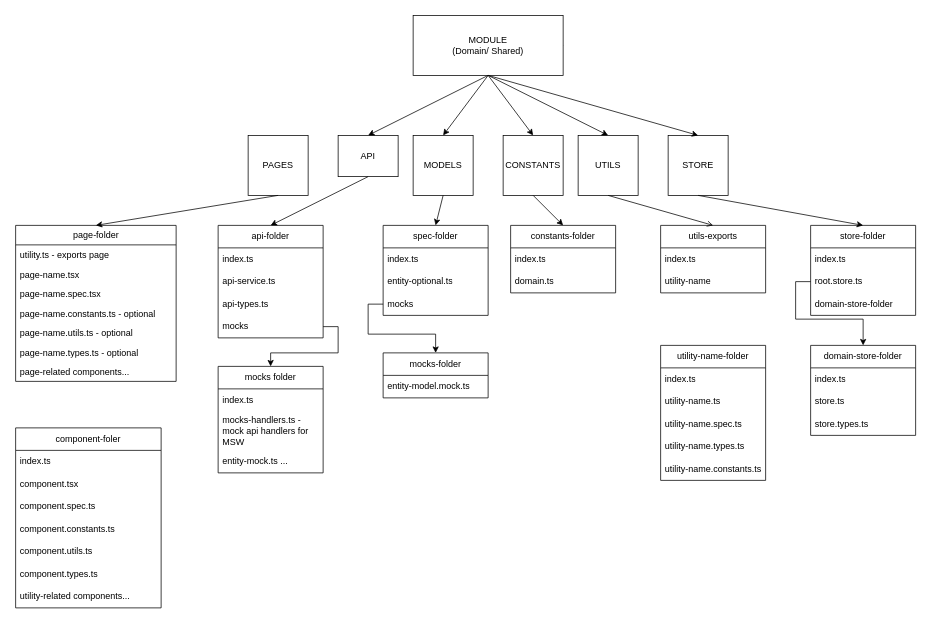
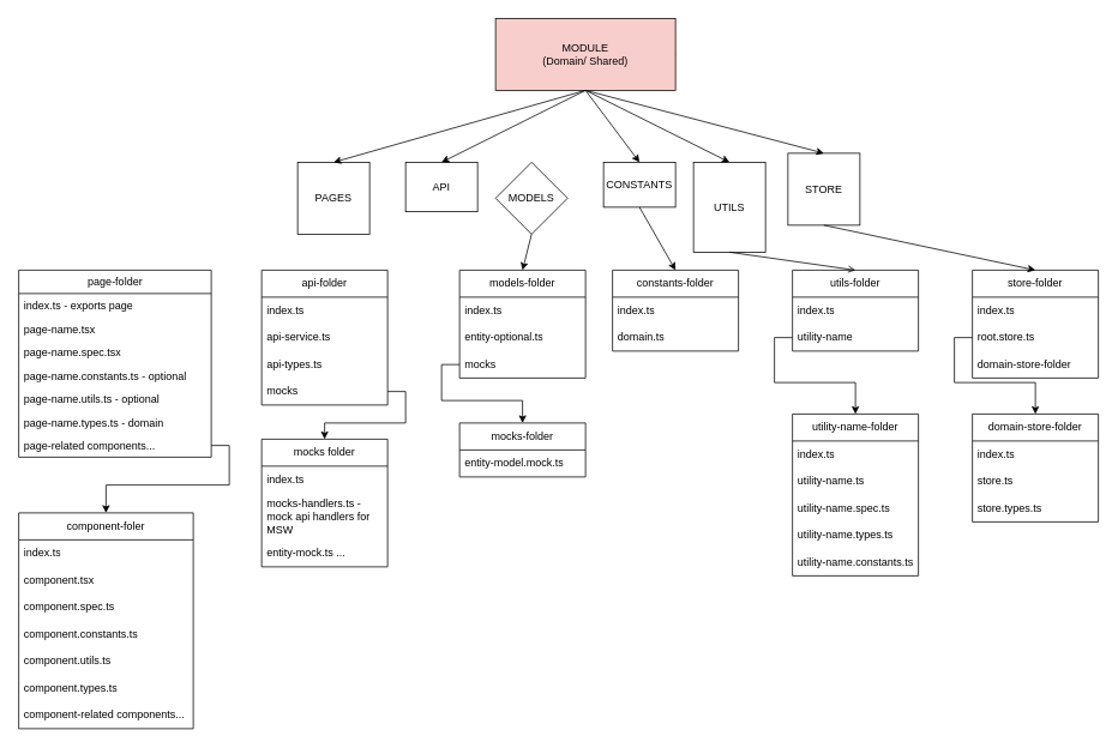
- <mxCell id="3" value="MODULE&lt;br&gt;(Domain/ Shared)" style="rounded=0;whiteSpace=wrap;html=1;" vertex="1" parent="1"><mxGeometry x="550" y="20" width="200" height="80" as="geometry" /></mxCell>
+ <mxCell id="3" value="MODULE&lt;br&gt;(Domain/ Shared)" style="rounded=0;whiteSpace=wrap;html=1;fillColor=#f8cecc;" vertex="1" parent="1"><mxGeometry x="550" y="20" width="200" height="80" as="geometry" /></mxCell>
- <mxCell id="12" value="" style="endArrow=classic;html=1;rounded=0;entryX=0.5;entryY=0;entryDx=0;entryDy=0;exitX=0.5;exitY=1;exitDx=0;exitDy=0;" edge="1" parent="1" source="3" target="6"><mxGeometry width="50" height="50" relative="1" as="geometry"><mxPoint x="350" y="100" as="sourcePoint" /><mxPoint x="480" y="90" as="targetPoint" /></mxGeometry></mxCell>
+ <mxCell id="10" value="" style="endArrow=classic;html=1;rounded=0;entryX=0.5;entryY=0;entryDx=0;entryDy=0;exitX=0.5;exitY=1;exitDx=0;exitDy=0;" edge="1" parent="1" source="3" target="4"><mxGeometry width="50" height="50" relative="1" as="geometry"><mxPoint x="310" y="160" as="sourcePoint" /><mxPoint x="360" y="110" as="targetPoint" /></mxGeometry></mxCell>
- <mxCell id="6" value="MODELS" style="whiteSpace=wrap;html=1;aspect=fixed;" vertex="1" parent="1"><mxGeometry x="550" y="180" width="80" height="80" as="geometry" /></mxCell>
+ <mxCell id="6" value="MODELS" style="rhombus;whiteSpace=wrap;html=1;aspect=fixed;" vertex="1" parent="1"><mxGeometry x="550" y="180" width="80" height="80" as="geometry" /></mxCell>
- <mxCell id="7" value="CONSTANTS" style="whiteSpace=wrap;html=1;aspect=fixed;" vertex="1" parent="1"><mxGeometry x="670" y="180" width="80" height="80" as="geometry" /></mxCell>
+ <mxCell id="7" value="CONSTANTS" style="whiteSpace=wrap;html=1;aspect=fixed;" vertex="1" parent="1"><mxGeometry x="670" y="180" width="80" height="50" as="geometry" /></mxCell>
- <mxCell id="8" value="UTILS" style="whiteSpace=wrap;html=1;aspect=fixed;" vertex="1" parent="1"><mxGeometry x="770" y="180" width="80" height="80" as="geometry" /></mxCell>
+ <mxCell id="8" value="UTILS" style="whiteSpace=wrap;html=1;aspect=fixed;" vertex="1" parent="1"><mxGeometry x="770" y="180" width="80" height="100" as="geometry" /></mxCell>
- <mxCell id="9" value="STORE" style="whiteSpace=wrap;html=1;aspect=fixed;" vertex="1" parent="1"><mxGeometry x="890" y="180" width="80" height="80" as="geometry" /></mxCell>
+ <mxCell id="9" value="STORE" style="whiteSpace=wrap;html=1;aspect=fixed;" vertex="1" parent="1"><mxGeometry x="875" y="170" width="80" height="80" as="geometry" /></mxCell>
- <mxCell id="39" value="" style="endArrow=classic;html=1;rounded=0;exitX=0.5;exitY=1;exitDx=0;exitDy=0;entryX=0.5;entryY=0;entryDx=0;entryDy=0;" edge="1" parent="1" source="5" target="34"><mxGeometry width="50" height="50" relative="1" as="geometry"><mxPoint x="650" y="550" as="sourcePoint" /><mxPoint x="570" y="460" as="targetPoint" /></mxGeometry></mxCell>
- <mxCell id="24" value="" style="endArrow=classic;html=1;rounded=0;entryX=0.5;entryY=0;entryDx=0;entryDy=0;exitX=0.5;exitY=1;exitDx=0;exitDy=0;" edge="1" parent="1" source="4" target="16"><mxGeometry width="50" height="50" relative="1" as="geometry"><mxPoint x="370" y="270" as="sourcePoint" /><mxPoint x="410" y="230" as="targetPoint" /></mxGeometry></mxCell>
- <mxCell id="45" value="spec-folder" style="swimlane;fontStyle=0;childLayout=stackLayout;horizontal=1;startSize=30;horizontalStack=0;resizeParent=1;resizeParentMax=0;resizeLast=0;collapsible=1;marginBottom=0;whiteSpace=wrap;html=1;" vertex="1" parent="1"><mxGeometry x="510" y="300" width="140" height="120" as="geometry" /></mxCell>
+ <mxCell id="45" value="models-folder" style="swimlane;fontStyle=0;childLayout=stackLayout;horizontal=1;startSize=30;horizontalStack=0;resizeParent=1;resizeParentMax=0;resizeLast=0;collapsible=1;marginBottom=0;whiteSpace=wrap;html=1;" vertex="1" parent="1"><mxGeometry x="510" y="300" width="140" height="120" as="geometry" /></mxCell>
- <mxCell id="57" value="utils-exports" style="swimlane;fontStyle=0;childLayout=stackLayout;horizontal=1;startSize=30;horizontalStack=0;resizeParent=1;resizeParentMax=0;resizeLast=0;collapsible=1;marginBottom=0;whiteSpace=wrap;html=1;" vertex="1" parent="1"><mxGeometry x="880" y="300" width="140" height="90" as="geometry" /></mxCell>
+ <mxCell id="57" value="utils-folder" style="swimlane;fontStyle=0;childLayout=stackLayout;horizontal=1;startSize=30;horizontalStack=0;resizeParent=1;resizeParentMax=0;resizeLast=0;collapsible=1;marginBottom=0;whiteSpace=wrap;html=1;" vertex="1" parent="1"><mxGeometry x="880" y="300" width="140" height="90" as="geometry" /></mxCell>
- <mxCell id="17" value="utility.ts - exports page" style="text;strokeColor=none;fillColor=none;align=left;verticalAlign=top;spacingLeft=4;spacingRight=4;overflow=hidden;rotatable=0;points=[[0,0.5],[1,0.5]];portConstraint=eastwest;whiteSpace=wrap;html=1;" vertex="1" parent="16"><mxGeometry y="26" width="214" height="26" as="geometry" /></mxCell>
+ <mxCell id="17" value="index.ts - exports page" style="text;strokeColor=none;fillColor=none;align=left;verticalAlign=top;spacingLeft=4;spacingRight=4;overflow=hidden;rotatable=0;points=[[0,0.5],[1,0.5]];portConstraint=eastwest;whiteSpace=wrap;html=1;" vertex="1" parent="16"><mxGeometry y="26" width="214" height="26" as="geometry" /></mxCell>
+ <mxCell id="66" style="edgeStyle=orthogonalEdgeStyle;rounded=0;orthogonalLoop=1;jettySize=auto;html=1;entryX=0.5;entryY=0;entryDx=0;entryDy=0;" edge="1" parent="1" source="59" target="60"><mxGeometry relative="1" as="geometry" /></mxCell>
- <mxCell id="22" value="page-name.types.ts - optional" style="text;strokeColor=none;fillColor=none;align=left;verticalAlign=top;spacingLeft=4;spacingRight=4;overflow=hidden;rotatable=0;points=[[0,0.5],[1,0.5]];portConstraint=eastwest;whiteSpace=wrap;html=1;" vertex="1" parent="16"><mxGeometry y="156" width="214" height="26" as="geometry" /></mxCell>
+ <mxCell id="22" value="page-name.types.ts - domain" style="text;strokeColor=none;fillColor=none;align=left;verticalAlign=top;spacingLeft=4;spacingRight=4;overflow=hidden;rotatable=0;points=[[0,0.5],[1,0.5]];portConstraint=eastwest;whiteSpace=wrap;html=1;" vertex="1" parent="16"><mxGeometry y="156" width="214" height="26" as="geometry" /></mxCell>
+ <mxCell id="33" style="edgeStyle=orthogonalEdgeStyle;rounded=0;orthogonalLoop=1;jettySize=auto;html=1;exitX=1;exitY=0.5;exitDx=0;exitDy=0;" edge="1" parent="1" source="23" target="25"><mxGeometry relative="1" as="geometry" /></mxCell>
- <mxCell id="32" value="utility-related components..." style="text;strokeColor=none;fillColor=none;align=left;verticalAlign=middle;spacingLeft=4;spacingRight=4;overflow=hidden;points=[[0,0.5],[1,0.5]];portConstraint=eastwest;rotatable=0;whiteSpace=wrap;html=1;" vertex="1" parent="25"><mxGeometry y="210" width="194" height="30" as="geometry" /></mxCell>
+ <mxCell id="32" value="component-related components..." style="text;strokeColor=none;fillColor=none;align=left;verticalAlign=middle;spacingLeft=4;spacingRight=4;overflow=hidden;points=[[0,0.5],[1,0.5]];portConstraint=eastwest;rotatable=0;whiteSpace=wrap;html=1;" vertex="1" parent="25"><mxGeometry y="210" width="194" height="30" as="geometry" /></mxCell>
